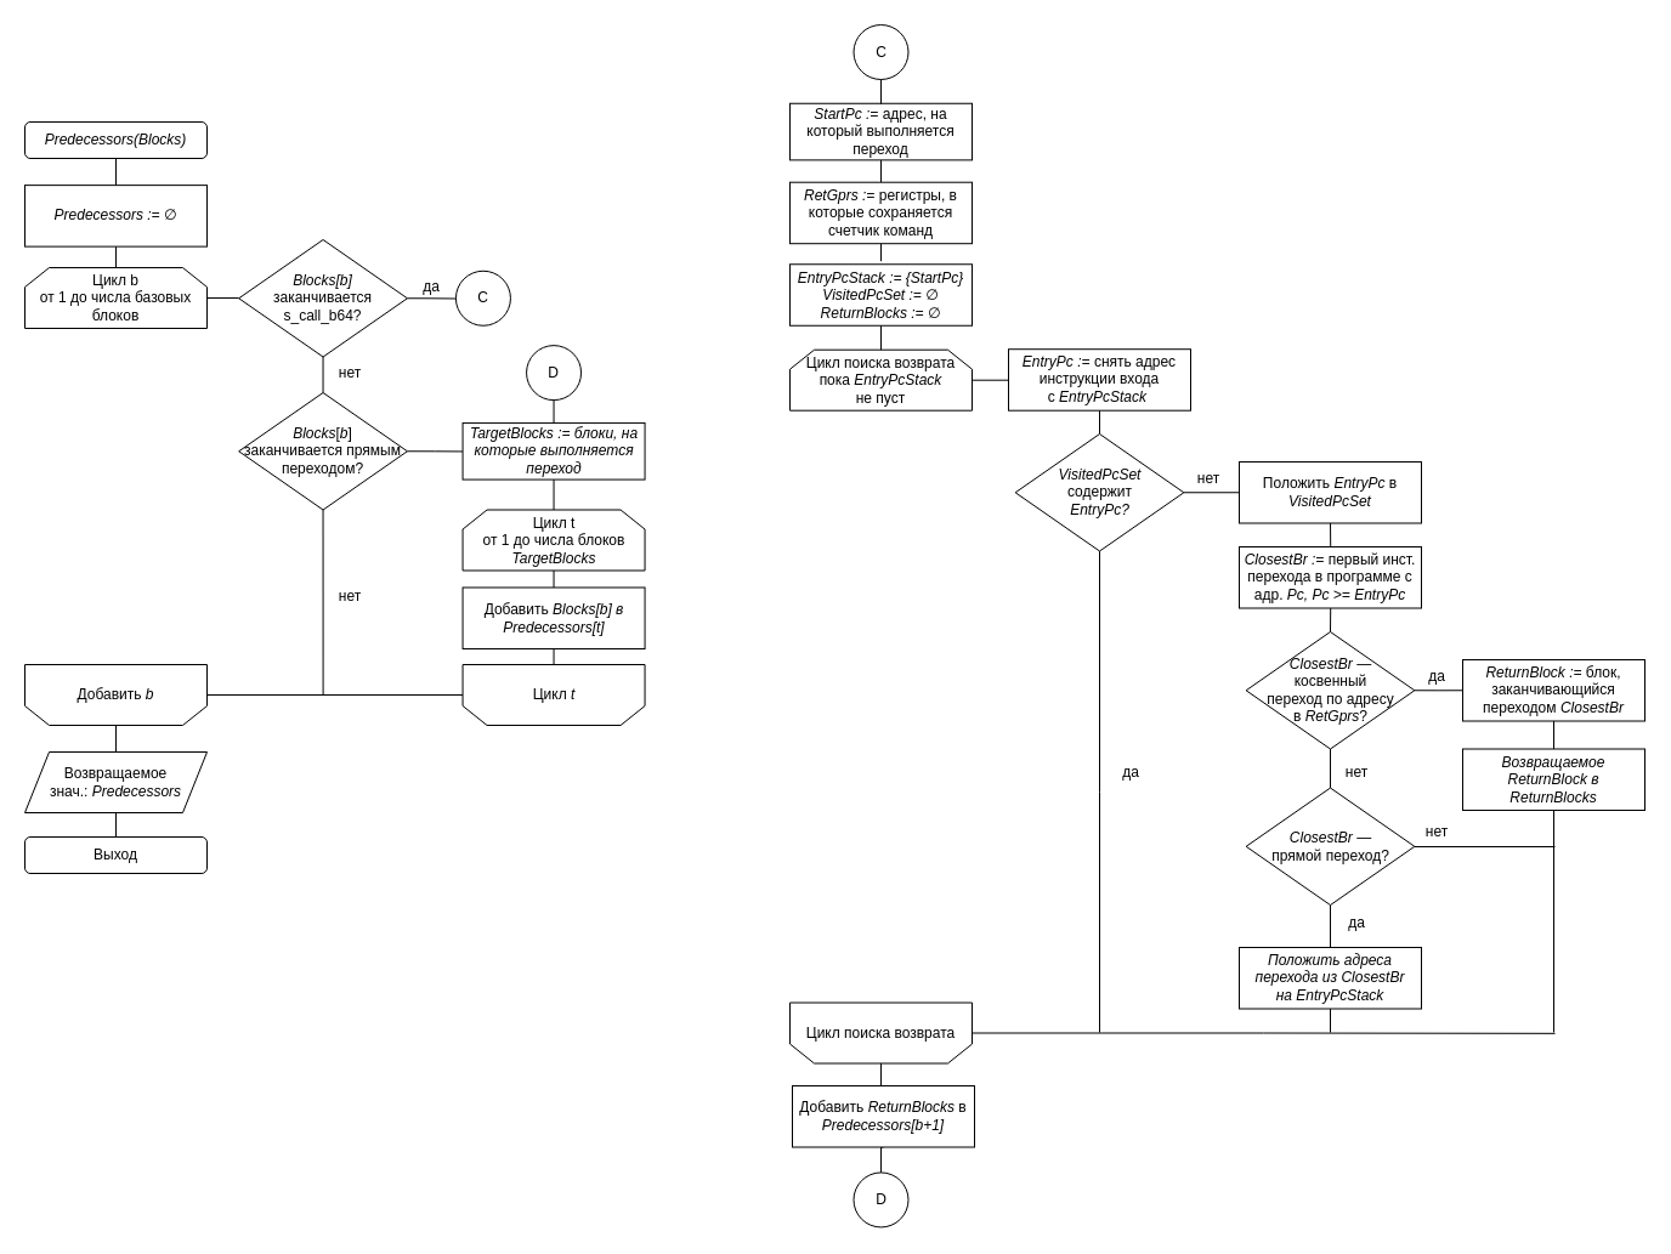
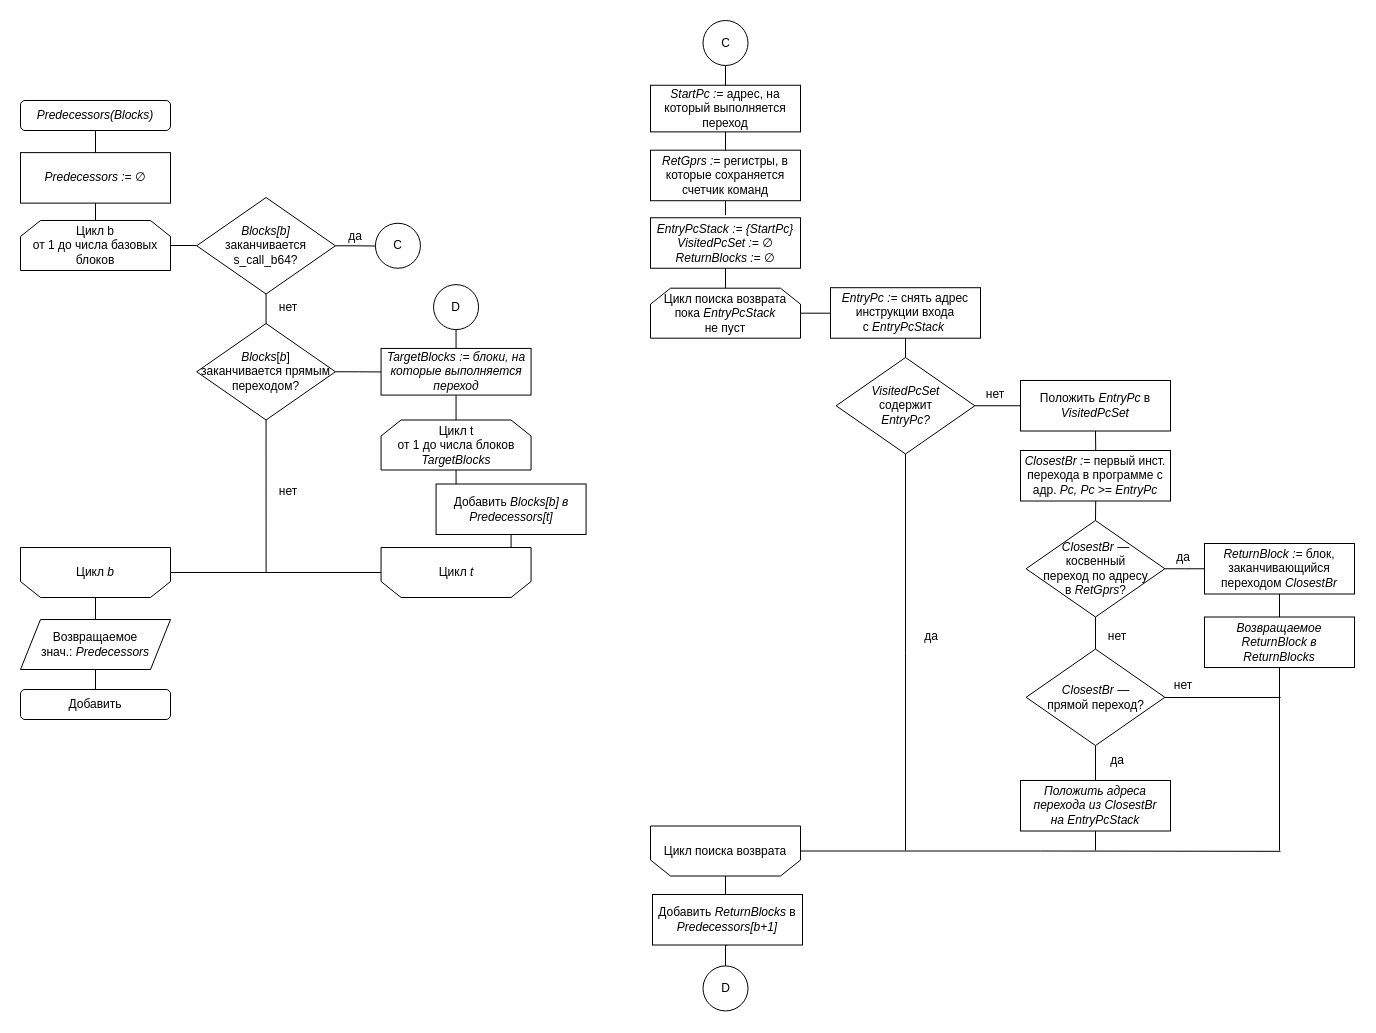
- <mxCell id="54" value="Добавить&lt;i&gt;&amp;nbsp;Blocks[b] в Predecessors[t]&lt;/i&gt;&lt;i&gt;&lt;br&gt;&lt;/i&gt;" style="rounded=0;whiteSpace=wrap;html=1;" parent="1" vertex="1"><mxGeometry x="380.56" y="483.5" width="150" height="50.5" as="geometry" /></mxCell>
+ <mxCell id="54" value="Добавить&lt;i&gt;&amp;nbsp;Blocks[b] в Predecessors[t]&lt;/i&gt;&lt;i&gt;&lt;br&gt;&lt;/i&gt;" style="rounded=0;whiteSpace=wrap;html=1;" parent="1" vertex="1"><mxGeometry x="435.56" y="483.5" width="150" height="50.5" as="geometry" /></mxCell>
- <mxCell id="7" value="Добавить&lt;i&gt;&amp;nbsp;b&lt;/i&gt;" style="shape=loopLimit;whiteSpace=wrap;html=1;flipV=1;" parent="1" vertex="1"><mxGeometry x="20" y="547" width="150" height="50" as="geometry" /></mxCell>
+ <mxCell id="7" value="Цикл&lt;i&gt;&amp;nbsp;b&lt;/i&gt;" style="shape=loopLimit;whiteSpace=wrap;html=1;flipV=1;" parent="1" vertex="1"><mxGeometry x="20" y="547" width="150" height="50" as="geometry" /></mxCell>
- <mxCell id="8" value="Выход" style="rounded=1;whiteSpace=wrap;html=1;" parent="1" vertex="1"><mxGeometry x="20" y="689" width="150" height="30" as="geometry" /></mxCell>
+ <mxCell id="8" value="Добавить" style="rounded=1;whiteSpace=wrap;html=1;" parent="1" vertex="1"><mxGeometry x="20" y="689" width="150" height="30" as="geometry" /></mxCell>
